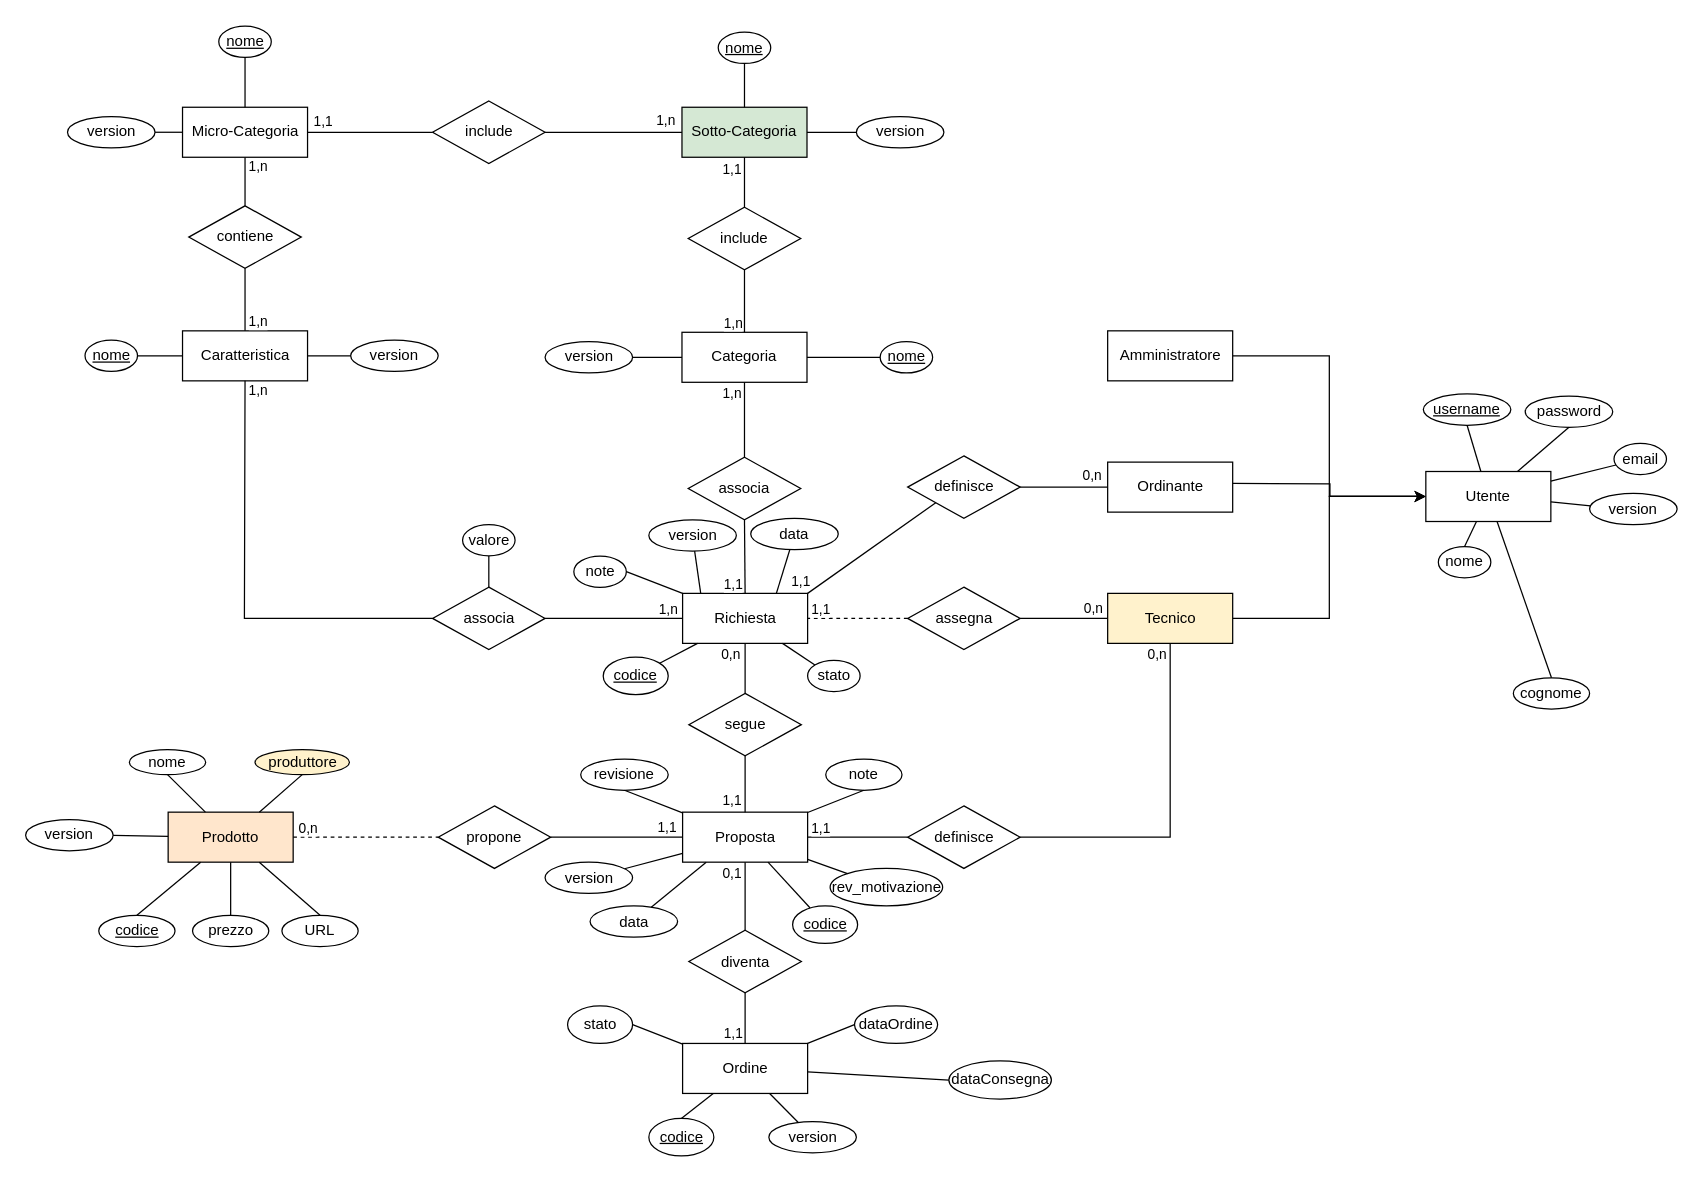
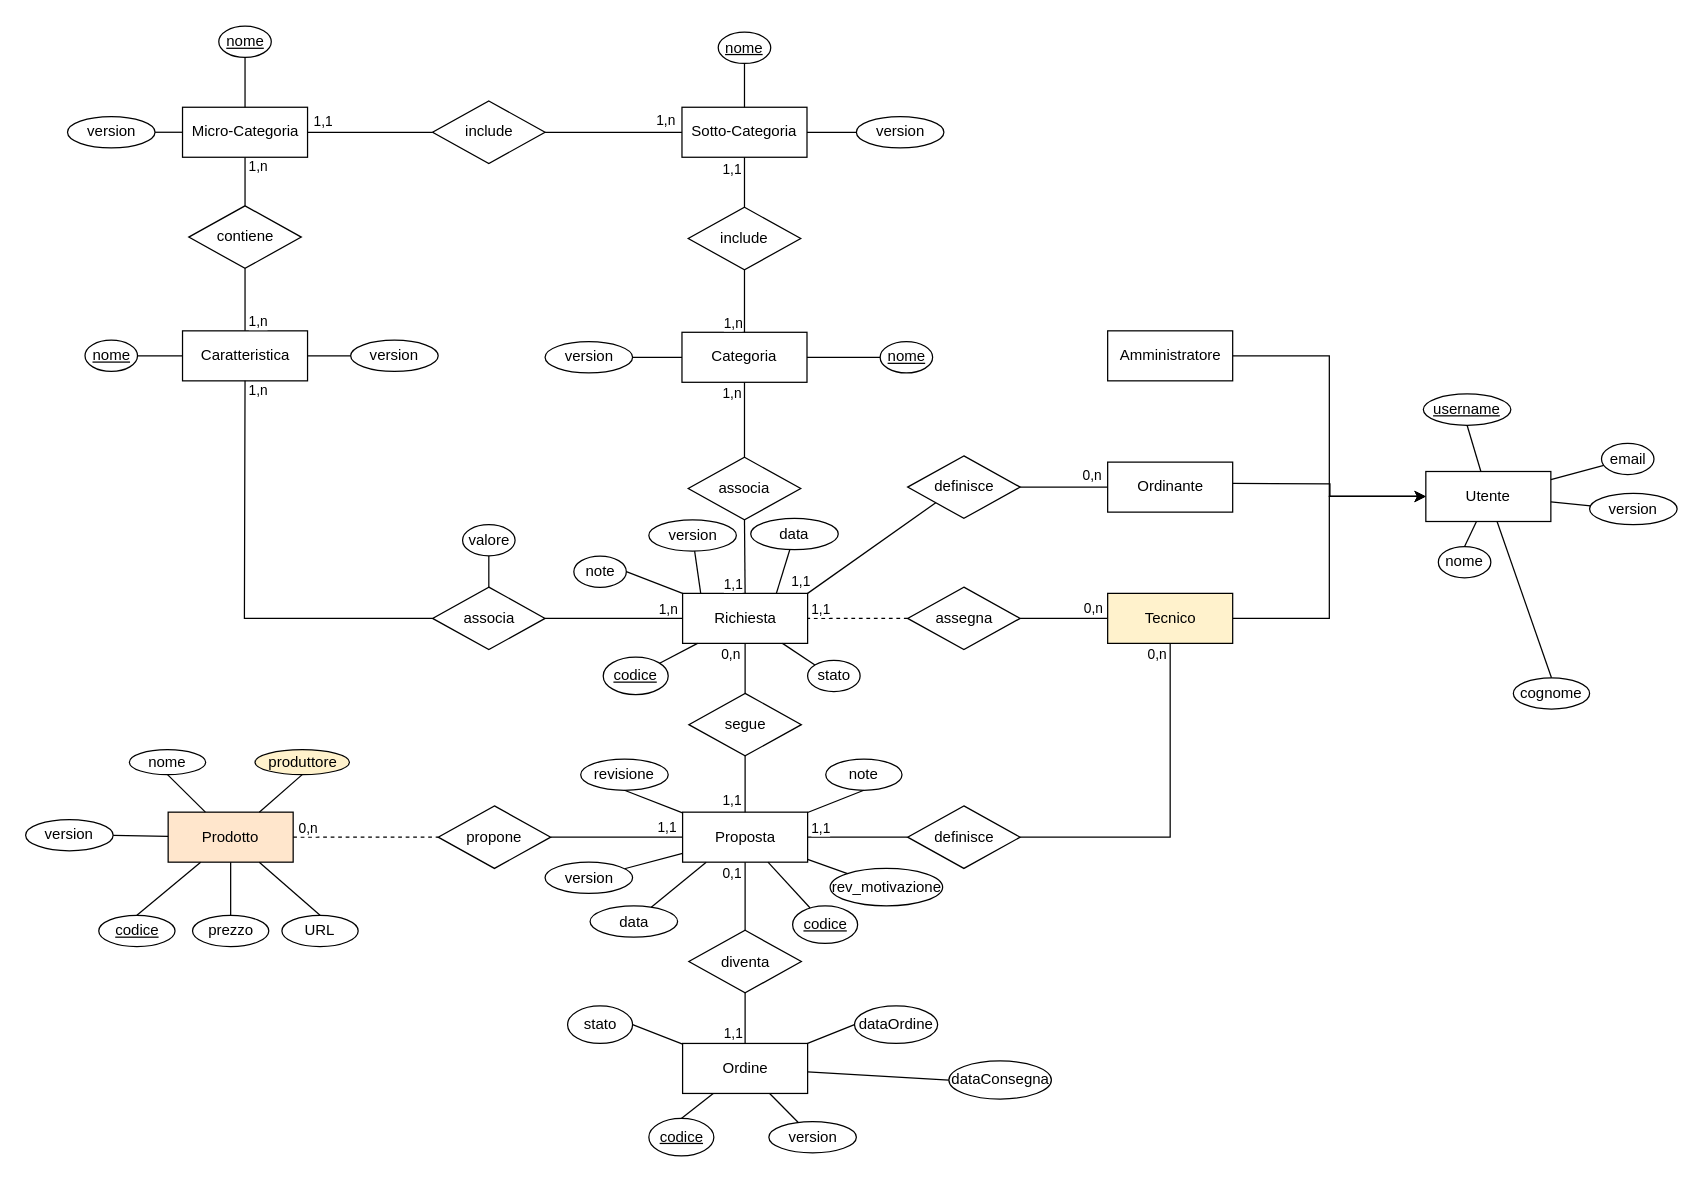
- <mxCell id="54" value="Sotto-Categoria" style="whiteSpace=wrap;html=1;align=center;fillColor=#d5e8d4;" parent="1" vertex="1"><mxGeometry x="545" y="85.16" width="100" height="40" as="geometry" /></mxCell>
+ <mxCell id="54" value="Sotto-Categoria" style="whiteSpace=wrap;html=1;align=center;" parent="1" vertex="1"><mxGeometry x="545" y="85.16" width="100" height="40" as="geometry" /></mxCell>
- <mxCell id="100" value="password" style="ellipse;whiteSpace=wrap;html=1;align=center;" parent="1" vertex="1"><mxGeometry x="1219.5" y="316.16" width="70" height="25" as="geometry" /></mxCell>
- <mxCell id="102" value="" style="endArrow=none;html=1;rounded=0;exitX=0.5;exitY=1;exitDx=0;exitDy=0;" parent="1" source="100" target="98" edge="1"><mxGeometry width="50" height="50" relative="1" as="geometry"><mxPoint x="1210" y="376.51" as="sourcePoint" /><mxPoint x="1157" y="351.51" as="targetPoint" /></mxGeometry></mxCell>
- <mxCell id="103" value="email" style="ellipse;whiteSpace=wrap;html=1;align=center;" parent="1" vertex="1"><mxGeometry x="1290.5" y="354" width="42" height="25" as="geometry" /></mxCell>
+ <mxCell id="103" value="email" style="ellipse;whiteSpace=wrap;html=1;align=center;" parent="1" vertex="1"><mxGeometry x="1280.5" y="354" width="42" height="25" as="geometry" /></mxCell>
